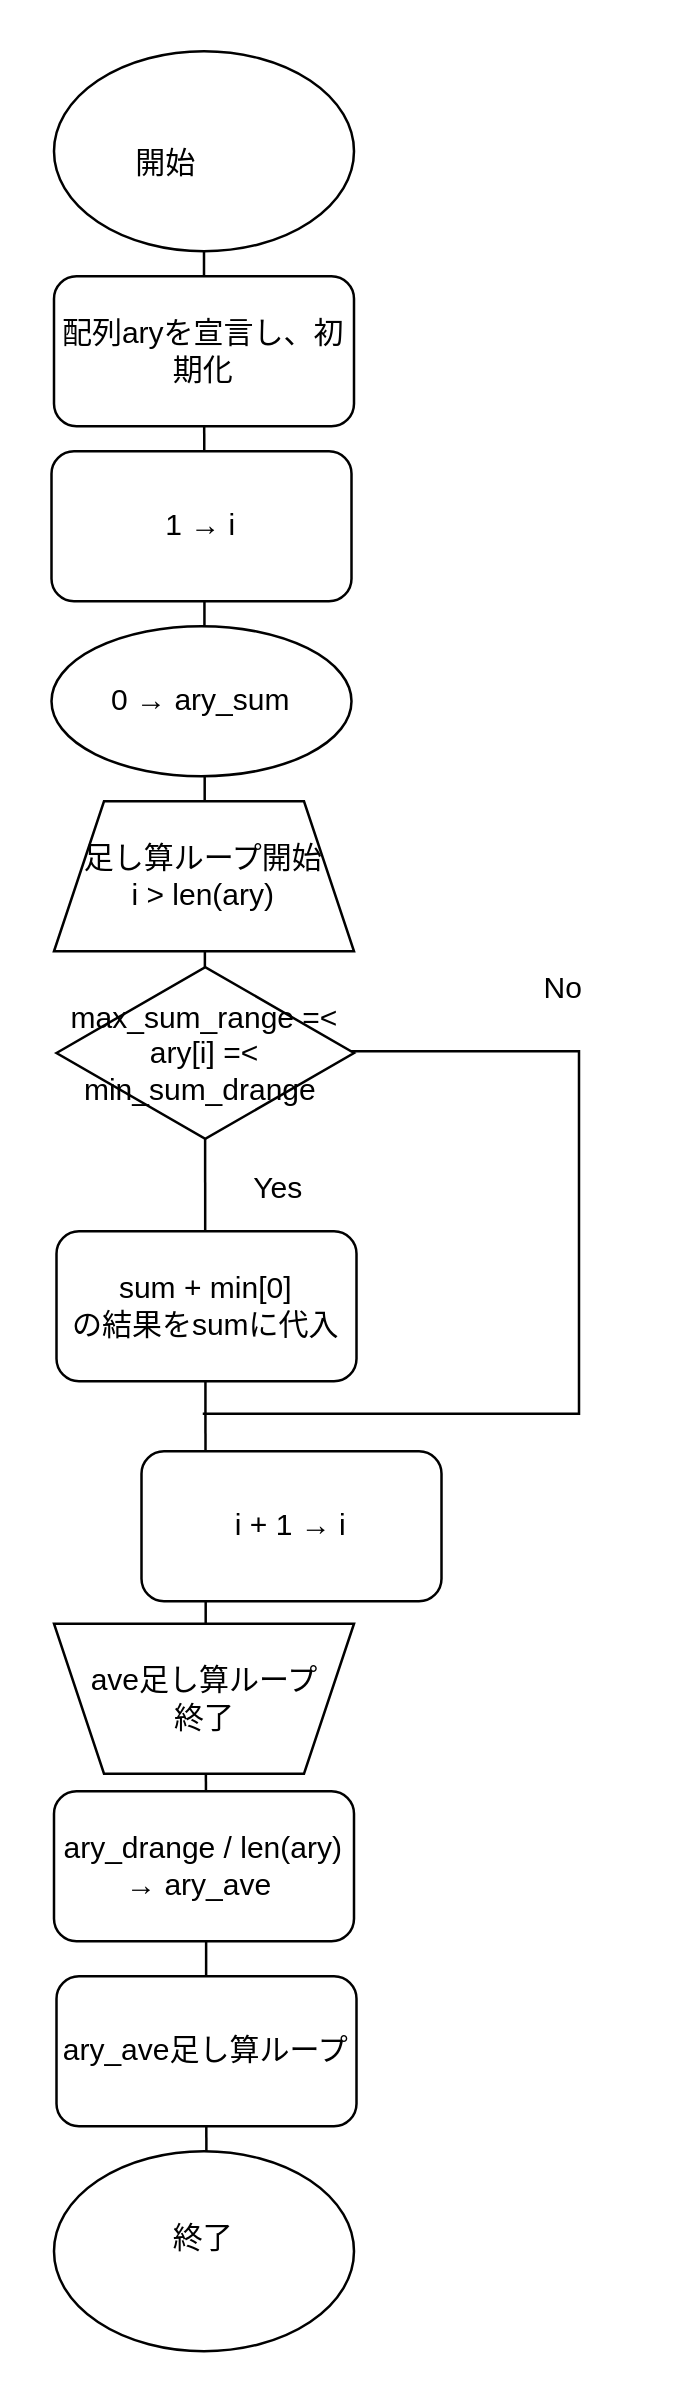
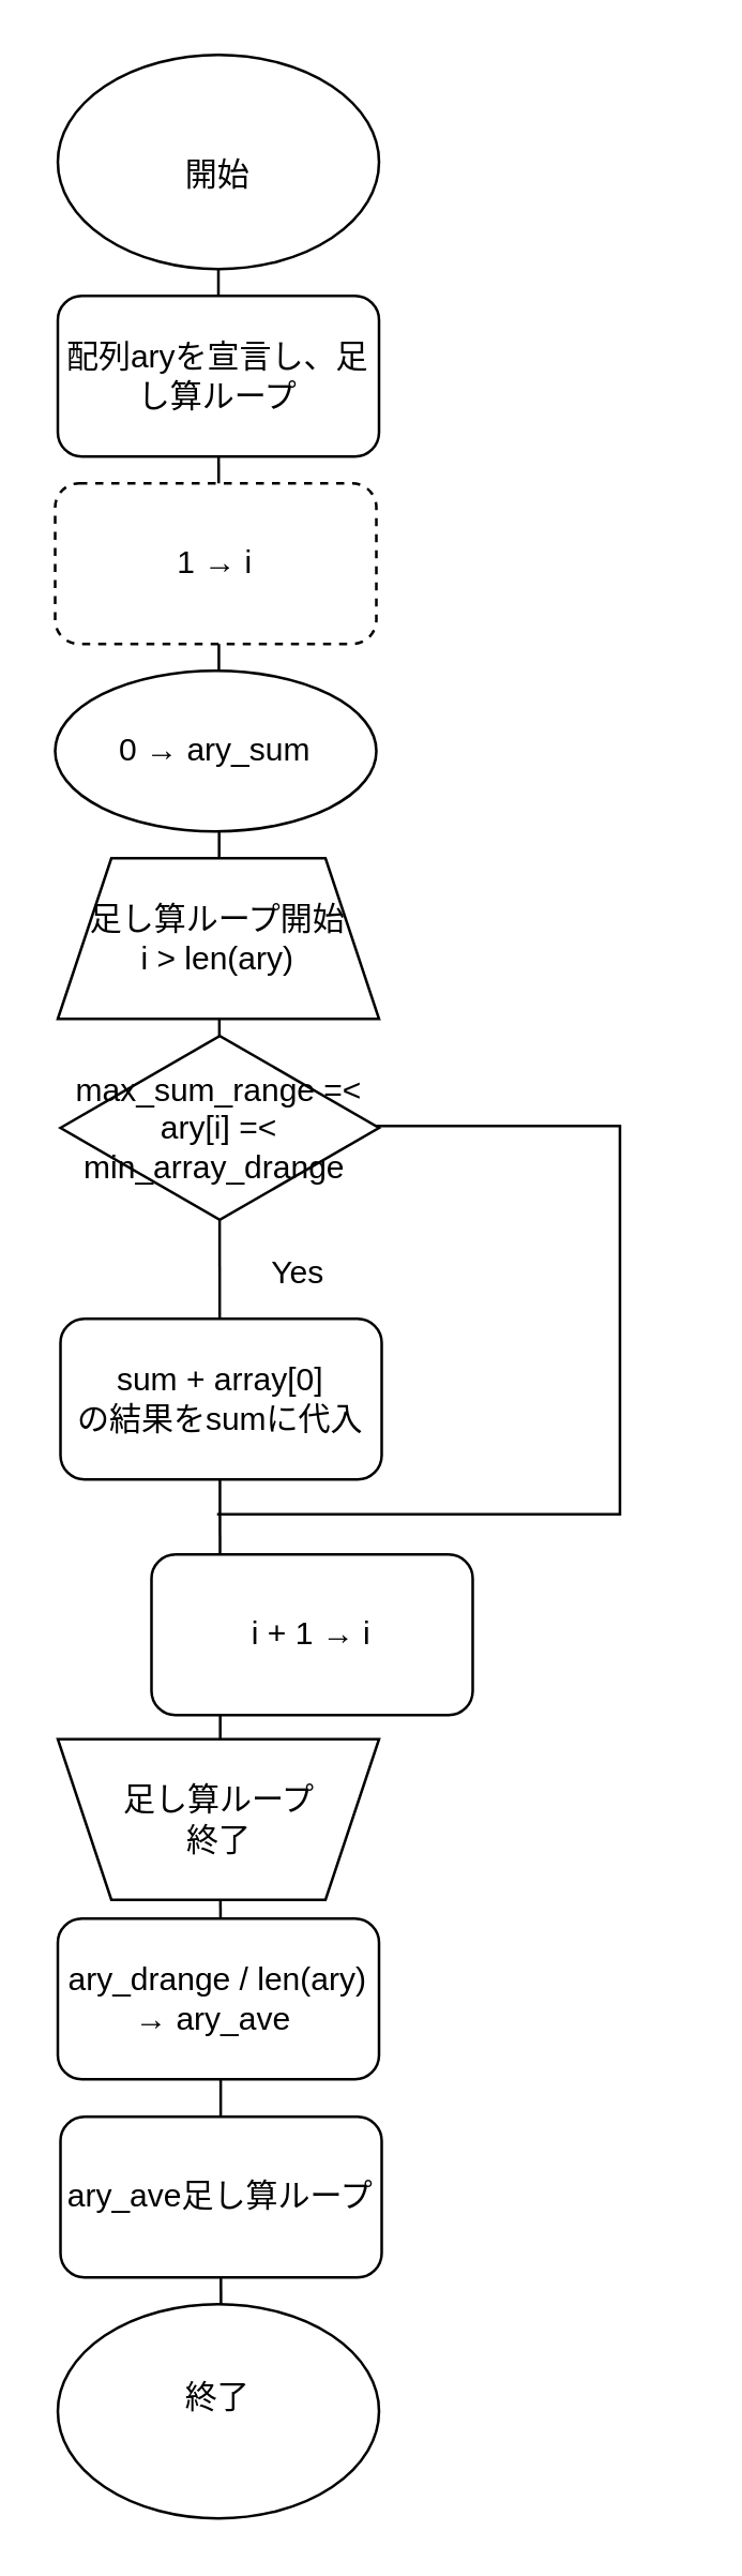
- <mxCell id="6" value="開始" style="text;html=1;align=center;verticalAlign=middle;whiteSpace=wrap;rounded=0;" parent="1" vertex="1"><mxGeometry x="36" y="50" width="60" height="30" as="geometry" /></mxCell>
+ <mxCell id="6" value="開始" style="text;html=1;align=center;verticalAlign=middle;whiteSpace=wrap;rounded=0;" parent="1" vertex="1"><mxGeometry x="51" y="50" width="60" height="30" as="geometry" /></mxCell>
- <mxCell id="11" value="配列aryを宣言し、初期化" style="rounded=1;whiteSpace=wrap;html=1;" parent="1" vertex="1"><mxGeometry x="21" y="110" width="120" height="60" as="geometry" /></mxCell>
+ <mxCell id="11" value="配列aryを宣言し、足し算ループ" style="rounded=1;whiteSpace=wrap;html=1;" parent="1" vertex="1"><mxGeometry x="21" y="110" width="120" height="60" as="geometry" /></mxCell>
- <mxCell id="13" value="1 → i" style="rounded=1;whiteSpace=wrap;html=1;" parent="1" vertex="1"><mxGeometry x="20" y="180" width="120" height="60" as="geometry" /></mxCell>
+ <mxCell id="13" value="1 → i" style="rounded=1;whiteSpace=wrap;html=1;dashed=1;" parent="1" vertex="1"><mxGeometry x="20" y="180" width="120" height="60" as="geometry" /></mxCell>
- <mxCell id="21" value="No" style="text;html=1;align=center;verticalAlign=middle;whiteSpace=wrap;rounded=0;" vertex="1" parent="1"><mxGeometry x="195" y="380" width="60" height="30" as="geometry" /></mxCell>
- <mxCell id="19" value="max_sum_range =&amp;lt; ary[i] =&amp;lt; min_sum_drange&amp;nbsp;" style="html=1;whiteSpace=wrap;aspect=fixed;shape=isoRectangle;" vertex="1" parent="1"><mxGeometry x="22" y="385" width="119" height="71.4" as="geometry" /></mxCell>
+ <mxCell id="19" value="max_sum_range =&amp;lt; ary[i] =&amp;lt; min_array_drange&amp;nbsp;" style="html=1;whiteSpace=wrap;aspect=fixed;shape=isoRectangle;" vertex="1" parent="1"><mxGeometry x="22" y="385" width="119" height="71.4" as="geometry" /></mxCell>
- <mxCell id="12" value="&lt;span style=&quot;color: rgb(0, 0, 0);&quot;&gt;sum +&lt;/span&gt;&amp;nbsp;min[0]&lt;div&gt;の結果をsumに代入&lt;/div&gt;" style="rounded=1;whiteSpace=wrap;html=1;" parent="1" vertex="1"><mxGeometry x="22" y="492" width="120" height="60" as="geometry" /></mxCell>
+ <mxCell id="12" value="&lt;span style=&quot;color: rgb(0, 0, 0);&quot;&gt;sum +&lt;/span&gt;&amp;nbsp;array[0]&lt;div&gt;の結果をsumに代入&lt;/div&gt;" style="rounded=1;whiteSpace=wrap;html=1;" parent="1" vertex="1"><mxGeometry x="22" y="492" width="120" height="60" as="geometry" /></mxCell>
- <mxCell id="10" value="ave足し算ループ&lt;div&gt;終了&lt;/div&gt;" style="text;html=1;align=center;verticalAlign=middle;whiteSpace=wrap;rounded=0;" parent="8" vertex="1"><mxGeometry x="9.5" y="4.5" width="101" height="50.5" as="geometry" /></mxCell>
+ <mxCell id="10" value="足し算ループ&lt;div&gt;終了&lt;/div&gt;" style="text;html=1;align=center;verticalAlign=middle;whiteSpace=wrap;rounded=0;" parent="8" vertex="1"><mxGeometry x="9.5" y="4.5" width="101" height="50.5" as="geometry" /></mxCell>
